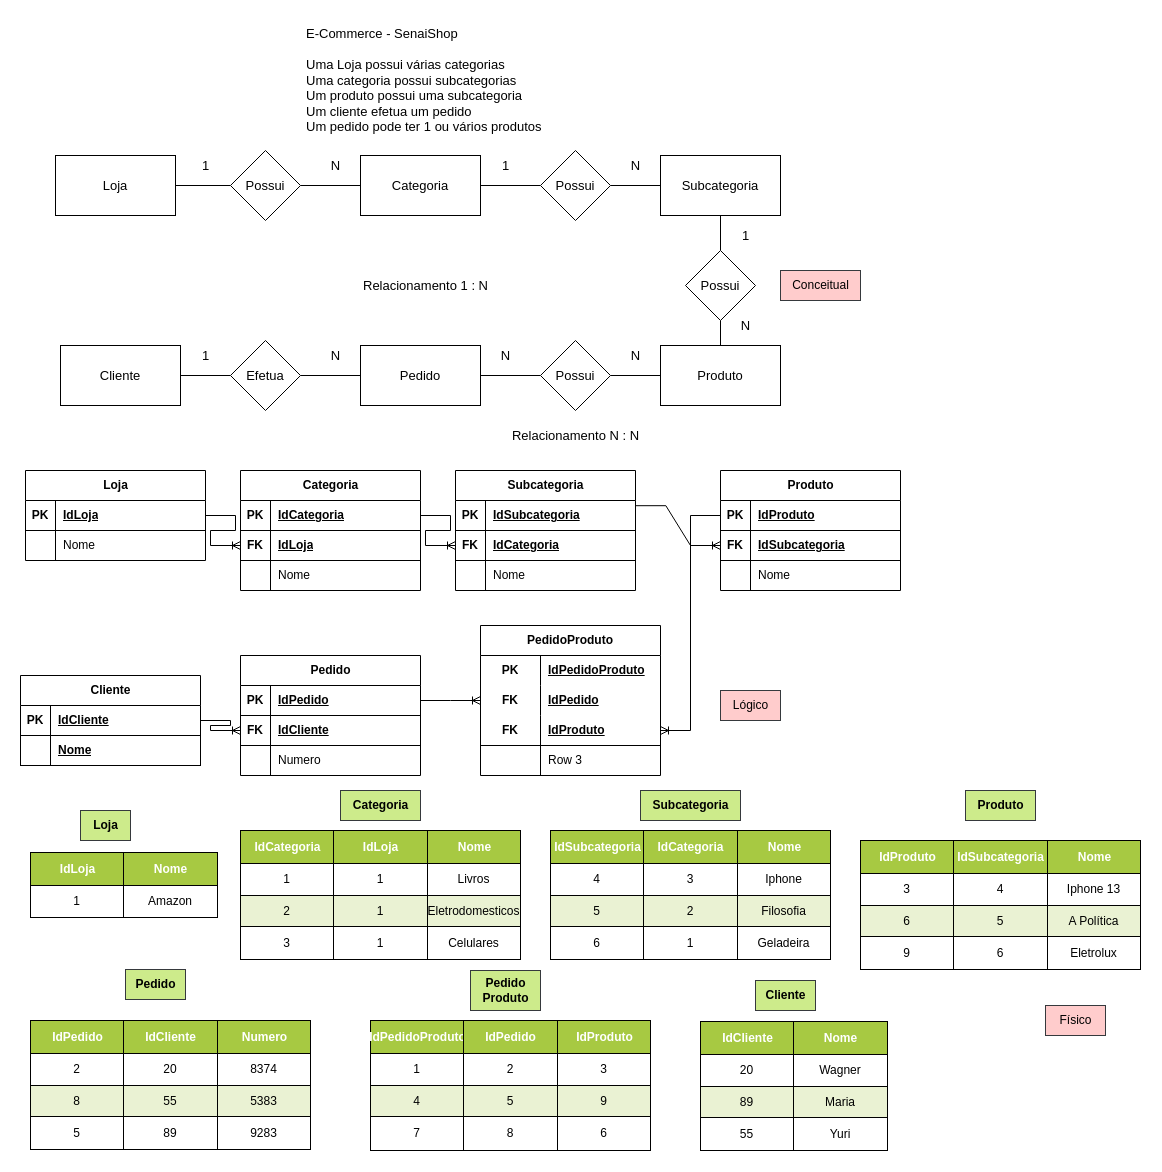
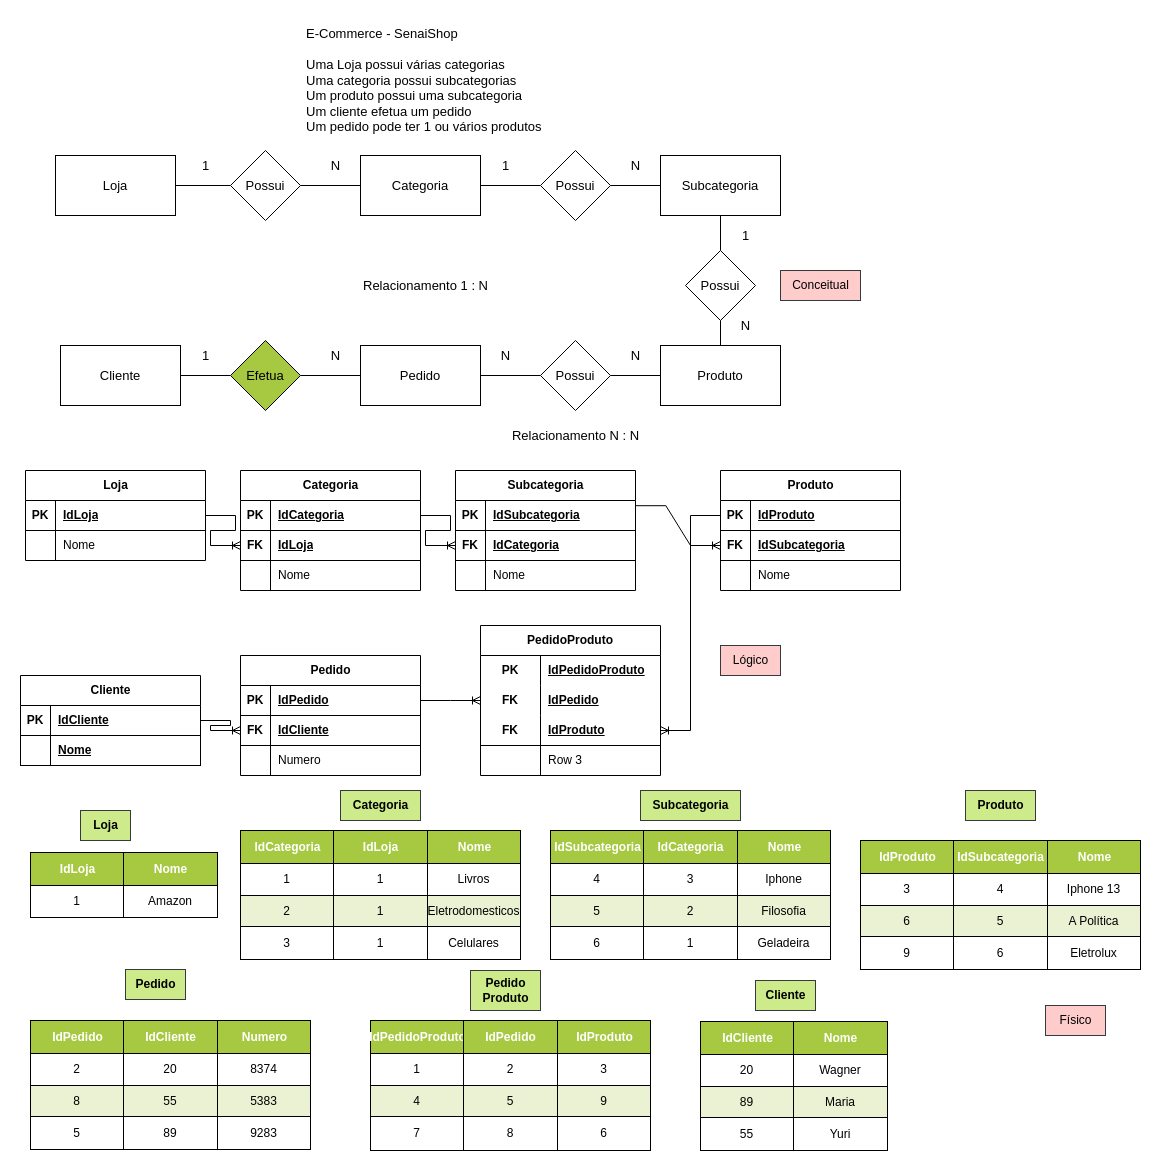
- <mxCell id="31" value="&lt;span style=&quot;font-size: 13px;&quot;&gt;Efetua&lt;/span&gt;" style="rhombus;whiteSpace=wrap;html=1;" parent="1" vertex="1"><mxGeometry x="230" y="340" width="70" height="70" as="geometry" /></mxCell>
+ <mxCell id="31" value="&lt;span style=&quot;font-size: 13px;&quot;&gt;Efetua&lt;/span&gt;" style="rhombus;whiteSpace=wrap;html=1;fillColor=#a7c942;" parent="1" vertex="1"><mxGeometry x="230" y="340" width="70" height="70" as="geometry" /></mxCell>
- <mxCell id="110" value="Lógico" style="text;html=1;align=center;verticalAlign=middle;resizable=0;points=[];autosize=1;strokeColor=#36393d;fillColor=#ffcccc;" vertex="1" parent="1"><mxGeometry x="720" y="690" width="60" height="30" as="geometry" /></mxCell>
+ <mxCell id="110" value="Lógico" style="text;html=1;align=center;verticalAlign=middle;resizable=0;points=[];autosize=1;strokeColor=#36393d;fillColor=#ffcccc;" vertex="1" parent="1"><mxGeometry x="720" y="645" width="60" height="30" as="geometry" /></mxCell>
